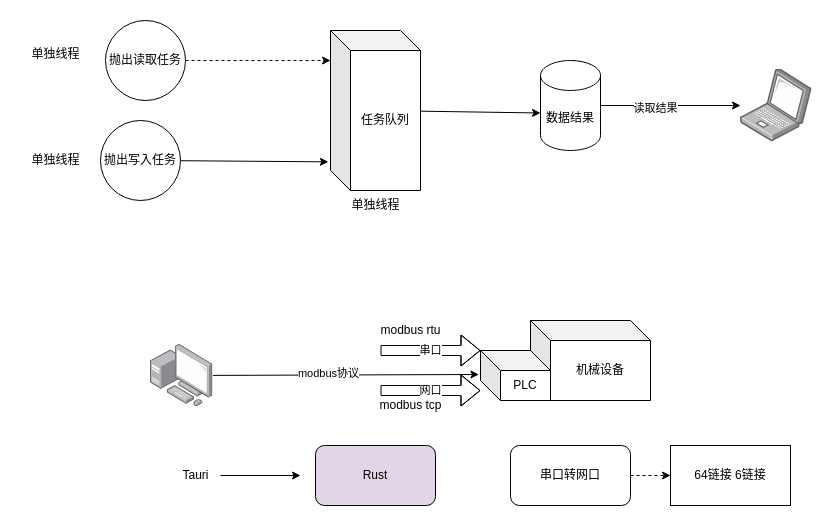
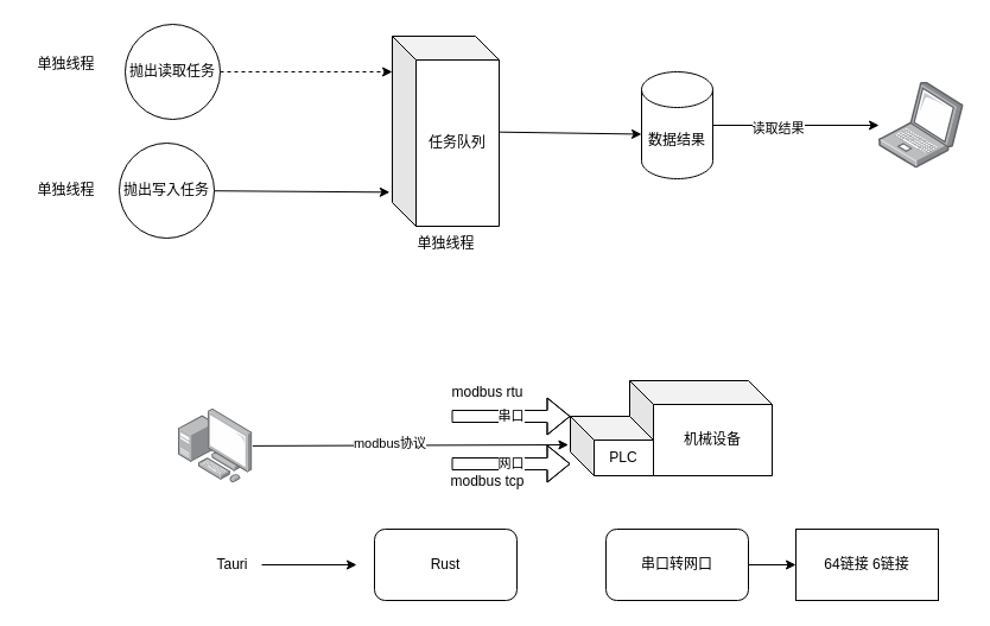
- <mxCell id="26" value="Rust" style="rounded=1;whiteSpace=wrap;html=1;fillColor=#e1d5e7;" vertex="1" parent="1"><mxGeometry x="315" y="445" width="120" height="60" as="geometry" /></mxCell>
+ <mxCell id="26" value="Rust" style="rounded=1;whiteSpace=wrap;html=1;" vertex="1" parent="1"><mxGeometry x="315" y="445" width="120" height="60" as="geometry" /></mxCell>
- <mxCell id="27" value="" style="edgeStyle=none;html=1;dashed=1;" edge="1" parent="1" source="28" target="29"><mxGeometry relative="1" as="geometry" /></mxCell>
+ <mxCell id="27" value="" style="edgeStyle=none;html=1;" edge="1" parent="1" source="28" target="29"><mxGeometry relative="1" as="geometry" /></mxCell>
